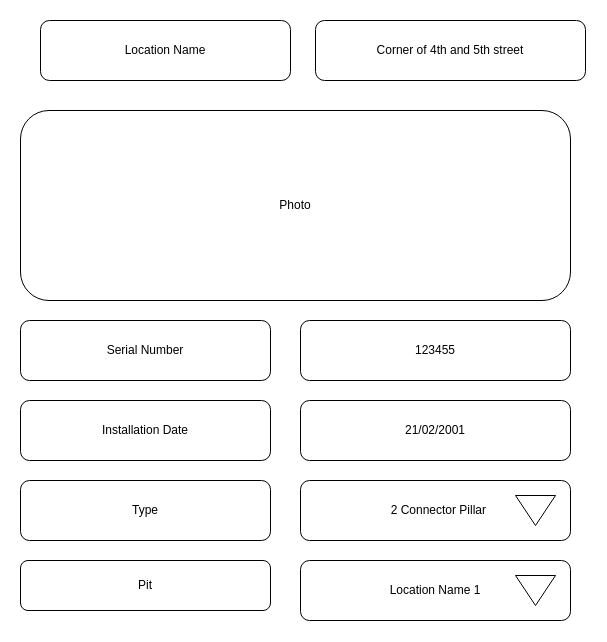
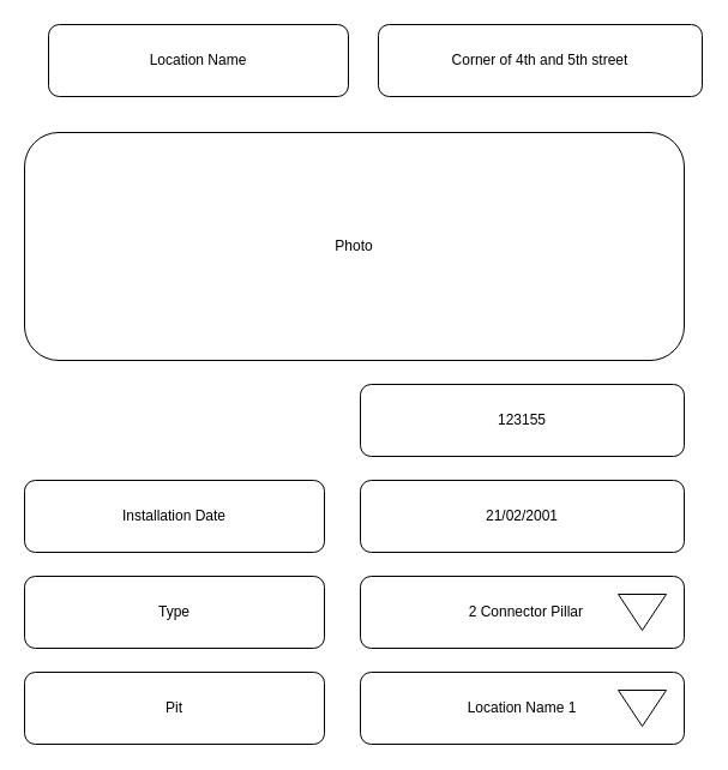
- <mxCell id="9" value="Serial Number" style="rounded=1;whiteSpace=wrap;html=1;fillColor=#ffffff;" vertex="1" parent="1"><mxGeometry x="20" y="320" width="250" height="60" as="geometry" /></mxCell>
- <mxCell id="8" value="123455" style="rounded=1;whiteSpace=wrap;html=1;fillColor=#ffffff;align=center;" vertex="1" parent="1"><mxGeometry x="300" y="320" width="270" height="60" as="geometry" /></mxCell>
+ <mxCell id="8" value="123155" style="rounded=1;whiteSpace=wrap;html=1;fillColor=#ffffff;align=center;" vertex="1" parent="1"><mxGeometry x="300" y="320" width="270" height="60" as="geometry" /></mxCell>
- <mxCell id="5" value="Pit" style="rounded=1;whiteSpace=wrap;html=1;fillColor=#ffffff;" vertex="1" parent="1"><mxGeometry x="20" y="560" width="250" height="50" as="geometry" /></mxCell>
+ <mxCell id="5" value="Pit" style="rounded=1;whiteSpace=wrap;html=1;fillColor=#ffffff;" vertex="1" parent="1"><mxGeometry x="20" y="560" width="250" height="60" as="geometry" /></mxCell>
